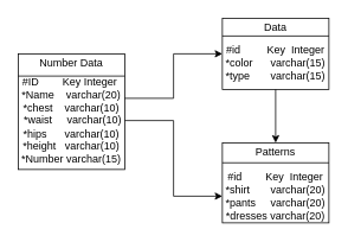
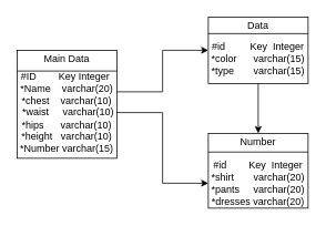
- <mxCell id="4" value="Number Data " style="text;html=1;strokeColor=none;fillColor=none;align=center;verticalAlign=middle;whiteSpace=wrap;rounded=0;" vertex="1" parent="1"><mxGeometry x="35" y="55" width="90" height="30" as="geometry" /></mxCell>
+ <mxCell id="4" value="Main Data " style="text;html=1;strokeColor=none;fillColor=none;align=center;verticalAlign=middle;whiteSpace=wrap;rounded=0;" vertex="1" parent="1"><mxGeometry x="35" y="55" width="90" height="30" as="geometry" /></mxCell>
- <mxCell id="13" value="Patterns" style="text;html=1;strokeColor=none;fillColor=none;align=center;verticalAlign=middle;whiteSpace=wrap;rounded=0;" vertex="1" parent="1"><mxGeometry x="250" y="160" width="120" height="20" as="geometry" /></mxCell>
+ <mxCell id="13" value="Number" style="text;html=1;strokeColor=none;fillColor=none;align=center;verticalAlign=middle;whiteSpace=wrap;rounded=0;" vertex="1" parent="1"><mxGeometry x="250" y="160" width="120" height="20" as="geometry" /></mxCell>
